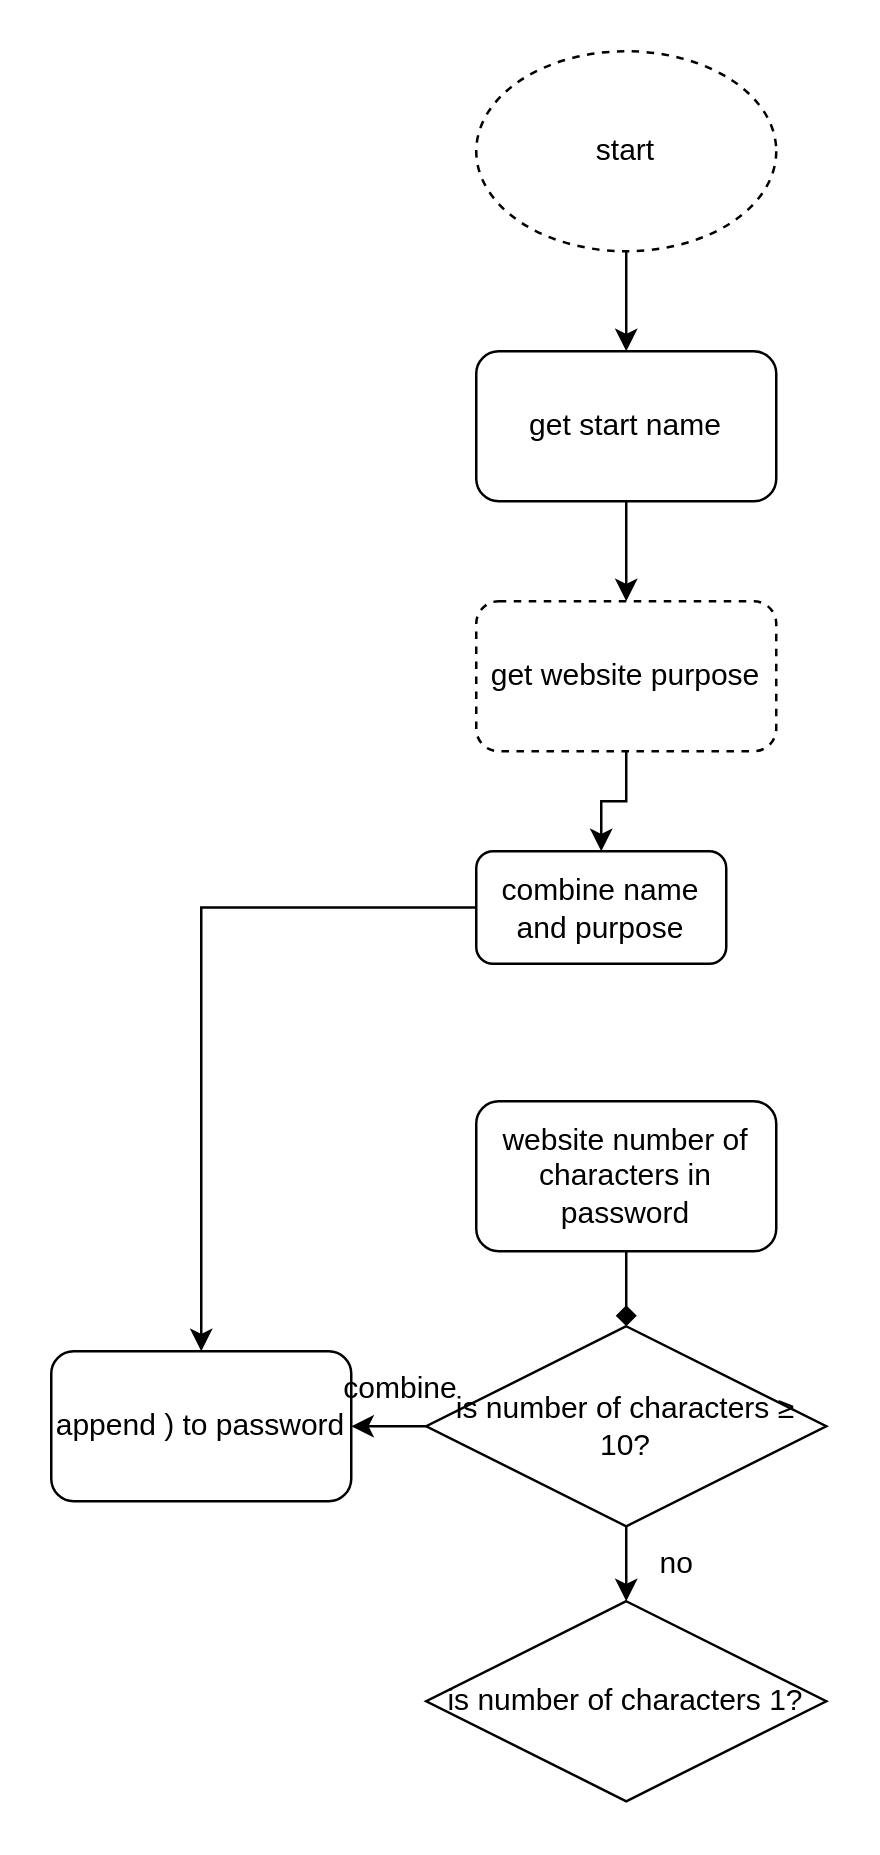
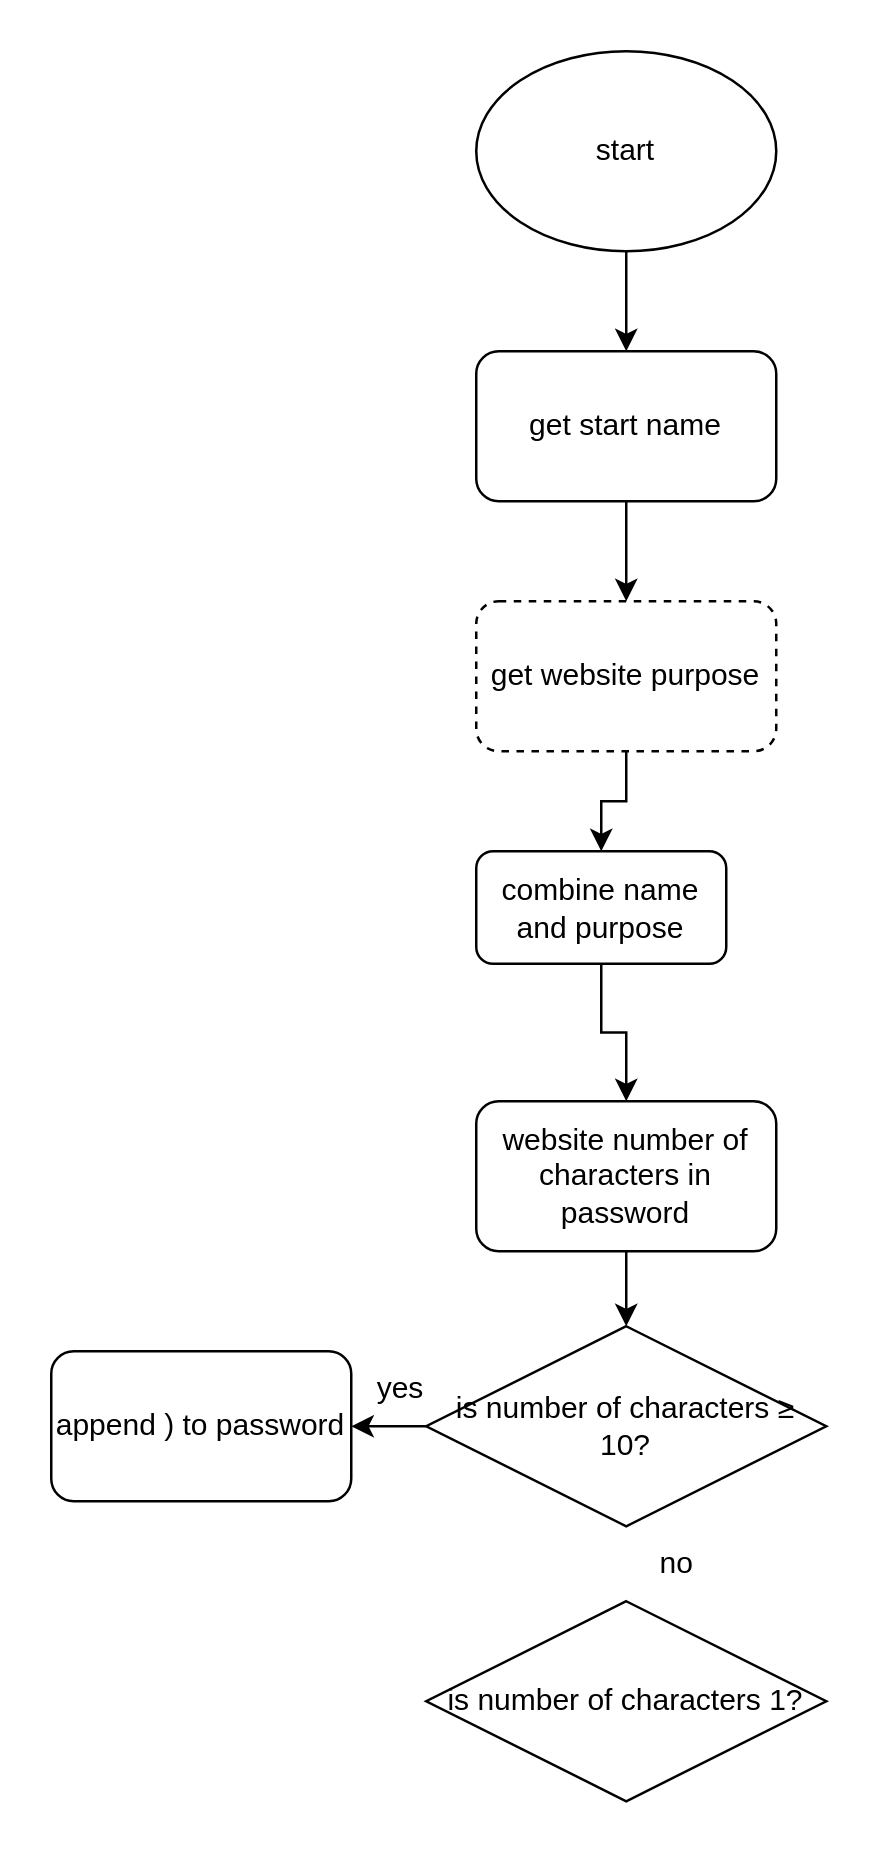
- <mxCell id="3" value="start" style="ellipse;whiteSpace=wrap;html=1;dashed=1;" vertex="1" parent="1"><mxGeometry x="190" y="20" width="120" height="80" as="geometry" /></mxCell>
+ <mxCell id="3" value="start" style="ellipse;whiteSpace=wrap;html=1;" vertex="1" parent="1"><mxGeometry x="190" y="20" width="120" height="80" as="geometry" /></mxCell>
- <mxCell id="8" value="" style="edgeStyle=orthogonalEdgeStyle;rounded=0;orthogonalLoop=1;jettySize=auto;html=1;" edge="1" parent="1" source="9" target="12"><mxGeometry relative="1" as="geometry" /></mxCell>
+ <mxCell id="8" value="" style="edgeStyle=orthogonalEdgeStyle;rounded=0;orthogonalLoop=1;jettySize=auto;html=1;" edge="1" parent="1" source="9" target="11"><mxGeometry relative="1" as="geometry" /></mxCell>
- <mxCell id="10" value="" style="edgeStyle=orthogonalEdgeStyle;rounded=0;orthogonalLoop=1;jettySize=auto;html=1;endArrow=diamond;" edge="1" parent="1" source="11" target="15"><mxGeometry relative="1" as="geometry" /></mxCell>
+ <mxCell id="10" value="" style="edgeStyle=orthogonalEdgeStyle;rounded=0;orthogonalLoop=1;jettySize=auto;html=1;" edge="1" parent="1" source="11" target="15"><mxGeometry relative="1" as="geometry" /></mxCell>
- <mxCell id="16" value="combine" style="text;html=1;strokeColor=none;fillColor=none;align=center;verticalAlign=middle;whiteSpace=wrap;rounded=0;" vertex="1" parent="1"><mxGeometry x="130" y="540" width="60" height="30" as="geometry" /></mxCell>
+ <mxCell id="16" value="yes" style="text;html=1;strokeColor=none;fillColor=none;align=center;verticalAlign=middle;whiteSpace=wrap;rounded=0;" vertex="1" parent="1"><mxGeometry x="130" y="540" width="60" height="30" as="geometry" /></mxCell>
- <mxCell id="14" value="" style="edgeStyle=orthogonalEdgeStyle;rounded=0;orthogonalLoop=1;jettySize=auto;html=1;" edge="1" parent="1" source="15" target="17"><mxGeometry relative="1" as="geometry" /></mxCell>
